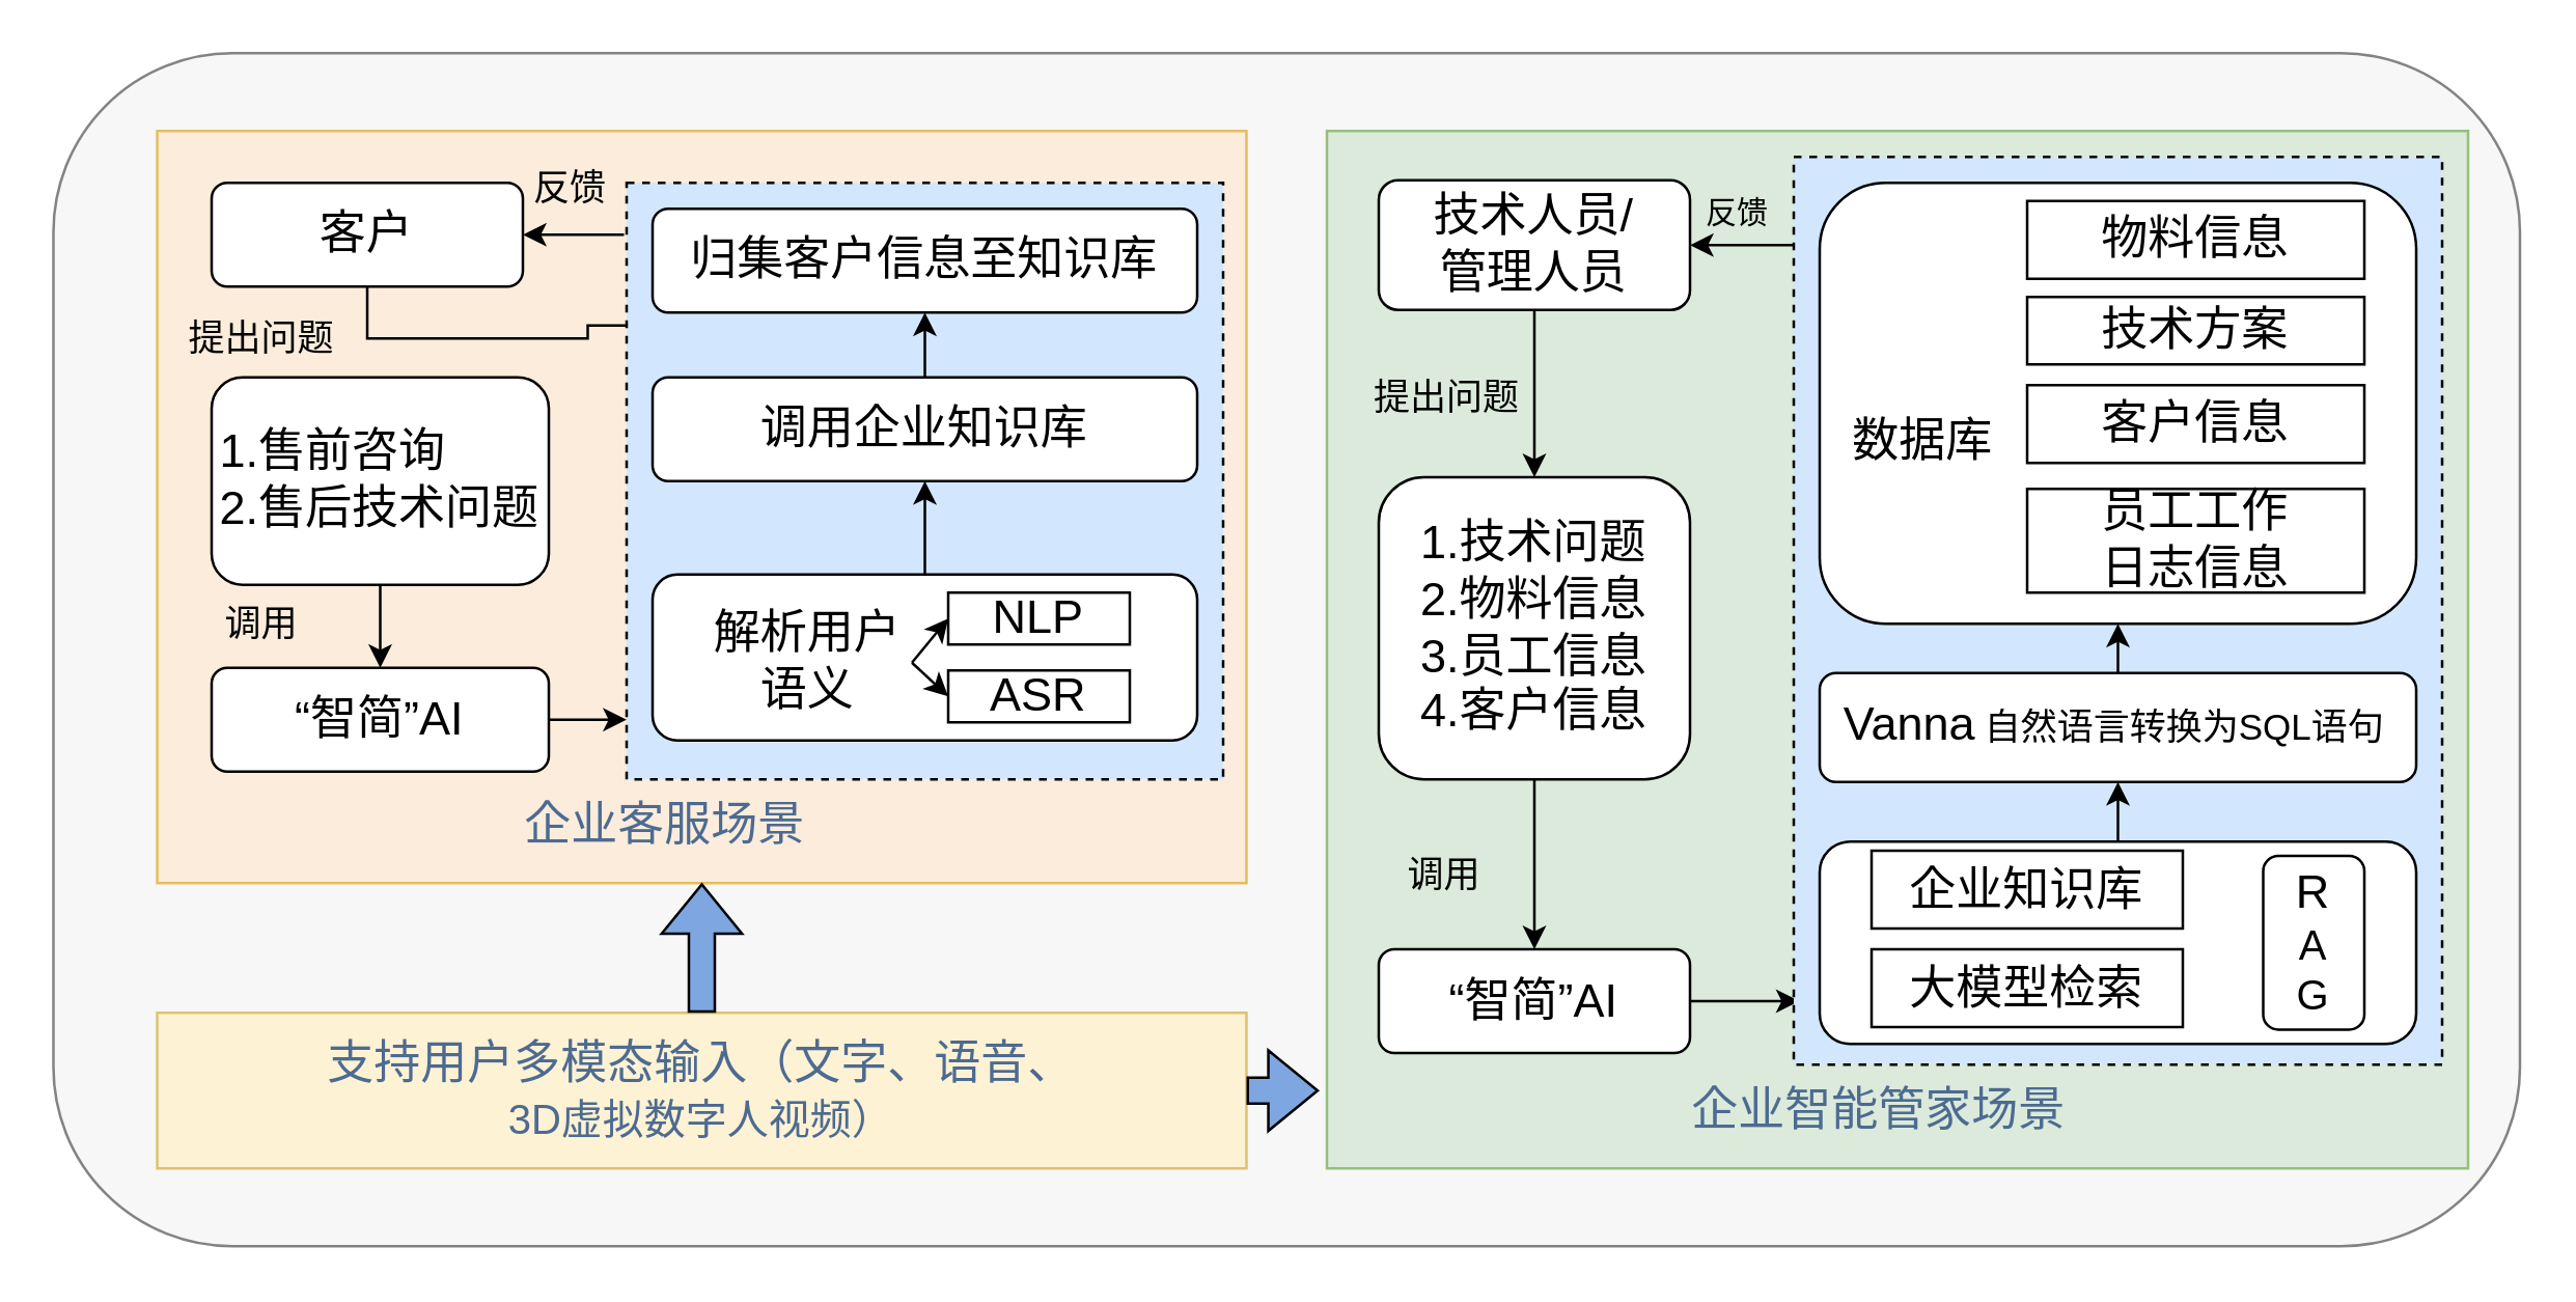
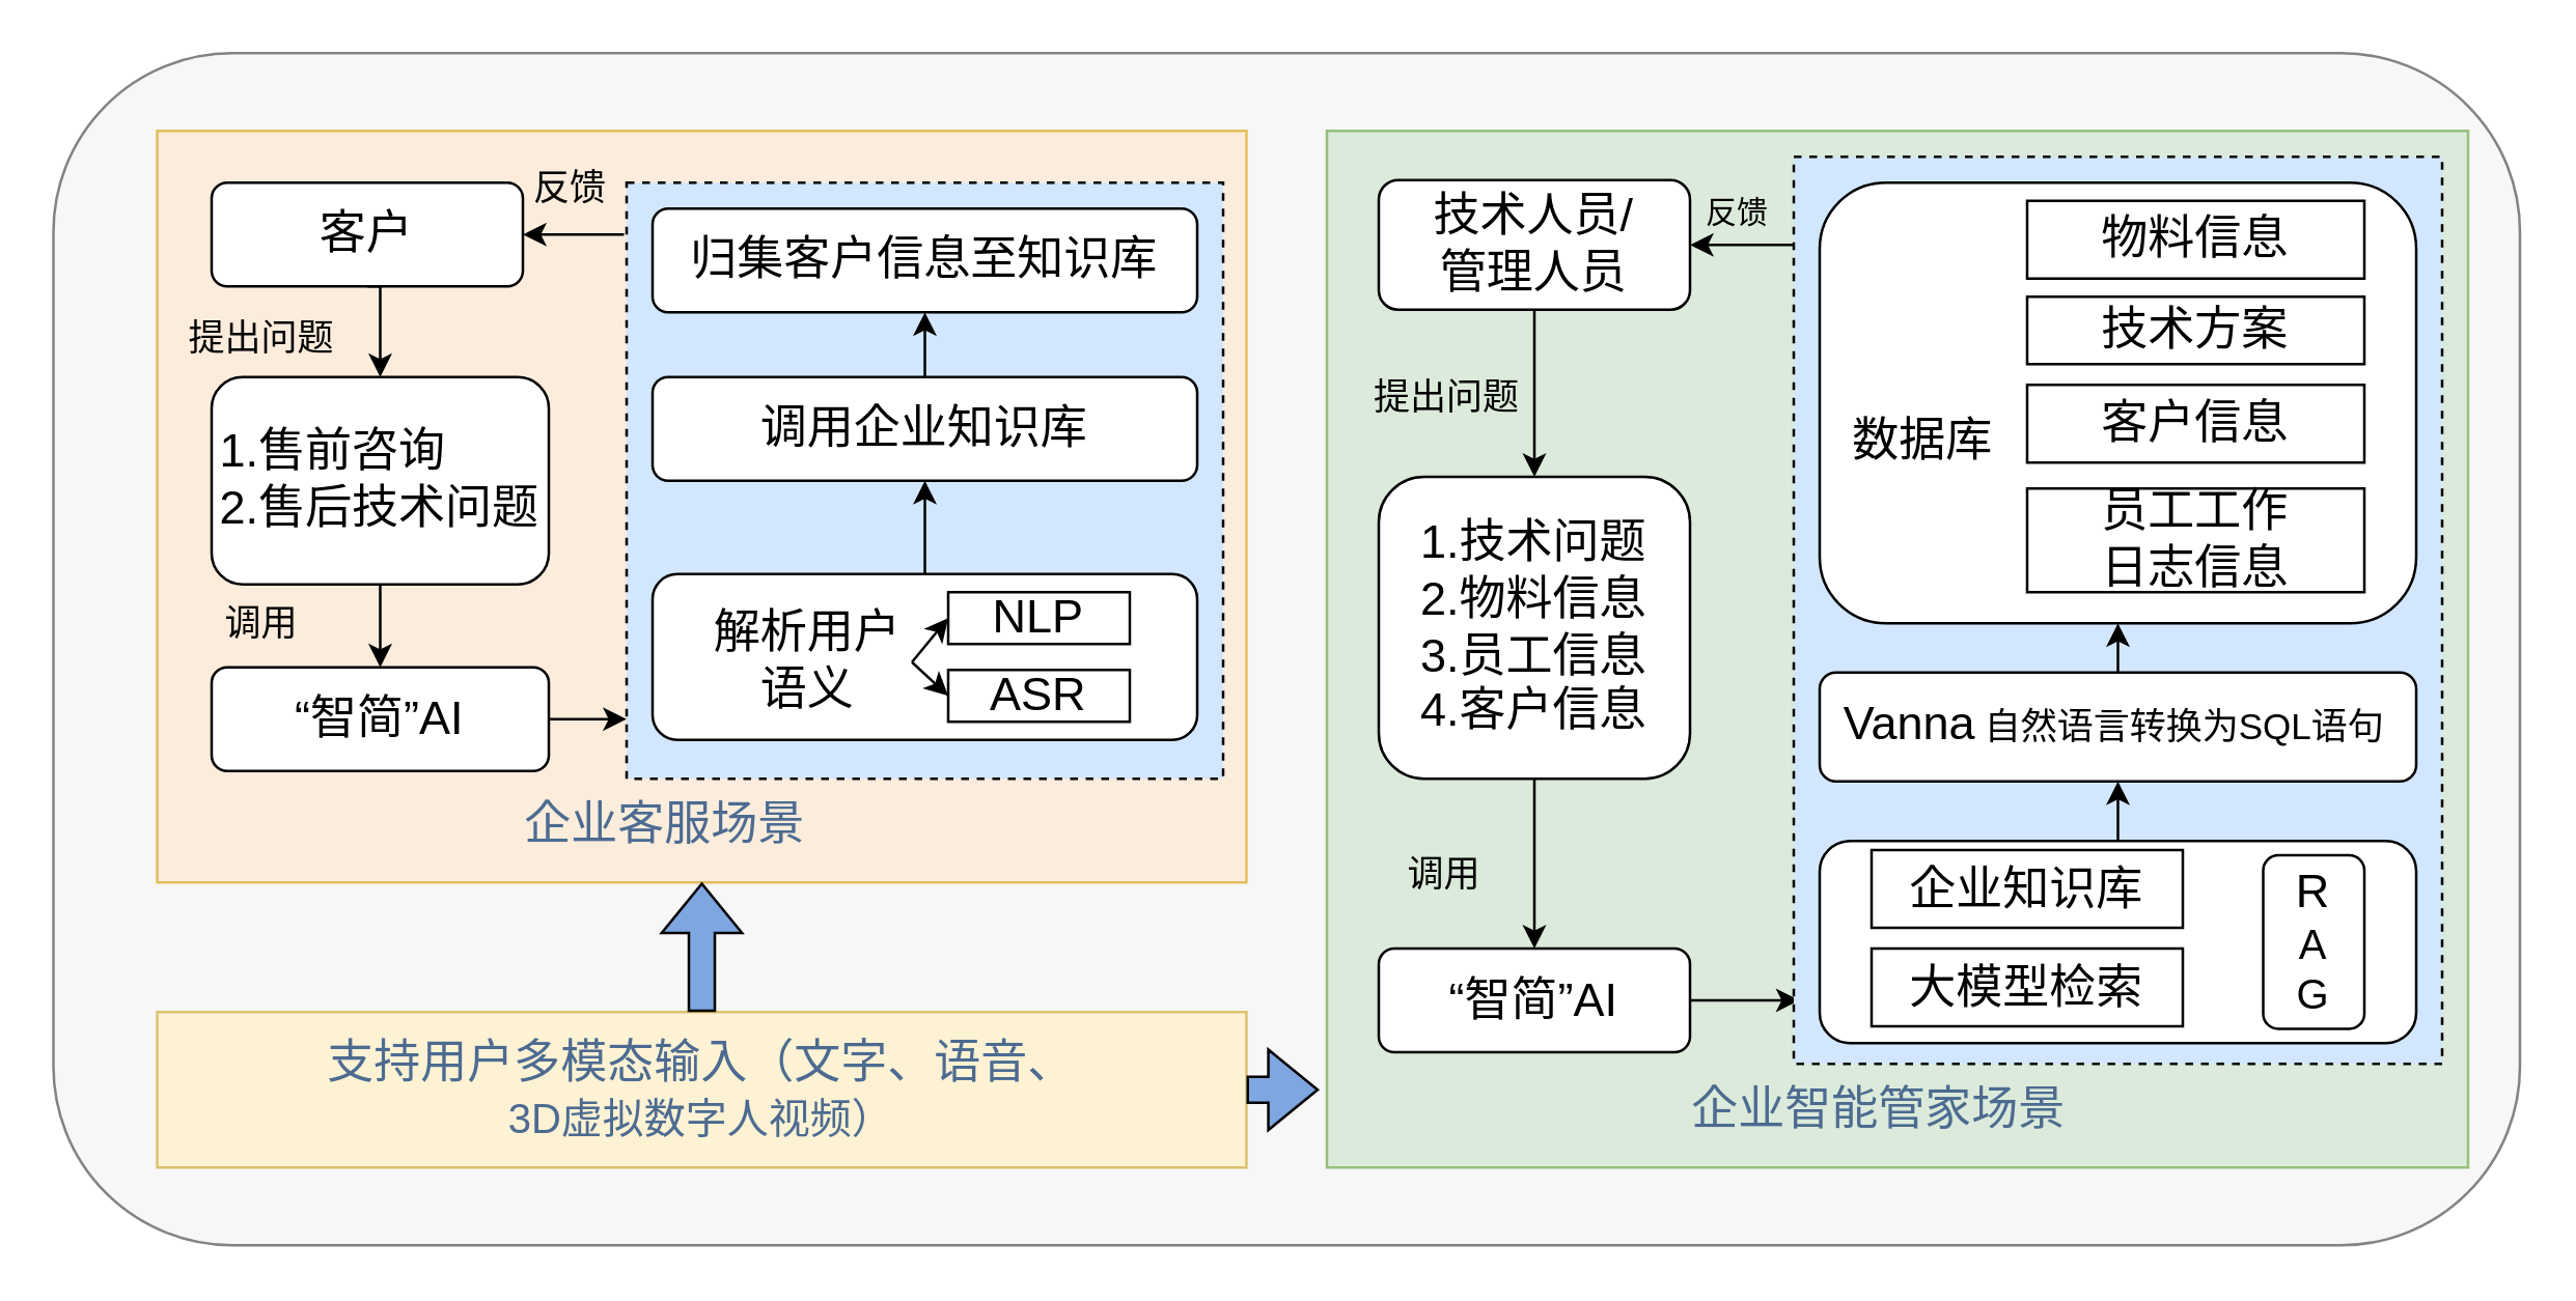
- <mxCell id="4" style="edgeStyle=orthogonalEdgeStyle;rounded=0;orthogonalLoop=1;jettySize=auto;html=1;exitX=0.5;exitY=1;exitDx=0;exitDy=0;" edge="1" parent="1" source="5" target="16"><mxGeometry relative="1" as="geometry" /></mxCell>
+ <mxCell id="4" style="edgeStyle=orthogonalEdgeStyle;rounded=0;orthogonalLoop=1;jettySize=auto;html=1;exitX=0.5;exitY=1;exitDx=0;exitDy=0;entryX=0.5;entryY=0;entryDx=0;entryDy=0;" edge="1" parent="1" source="5" target="7"><mxGeometry relative="1" as="geometry" /></mxCell>
